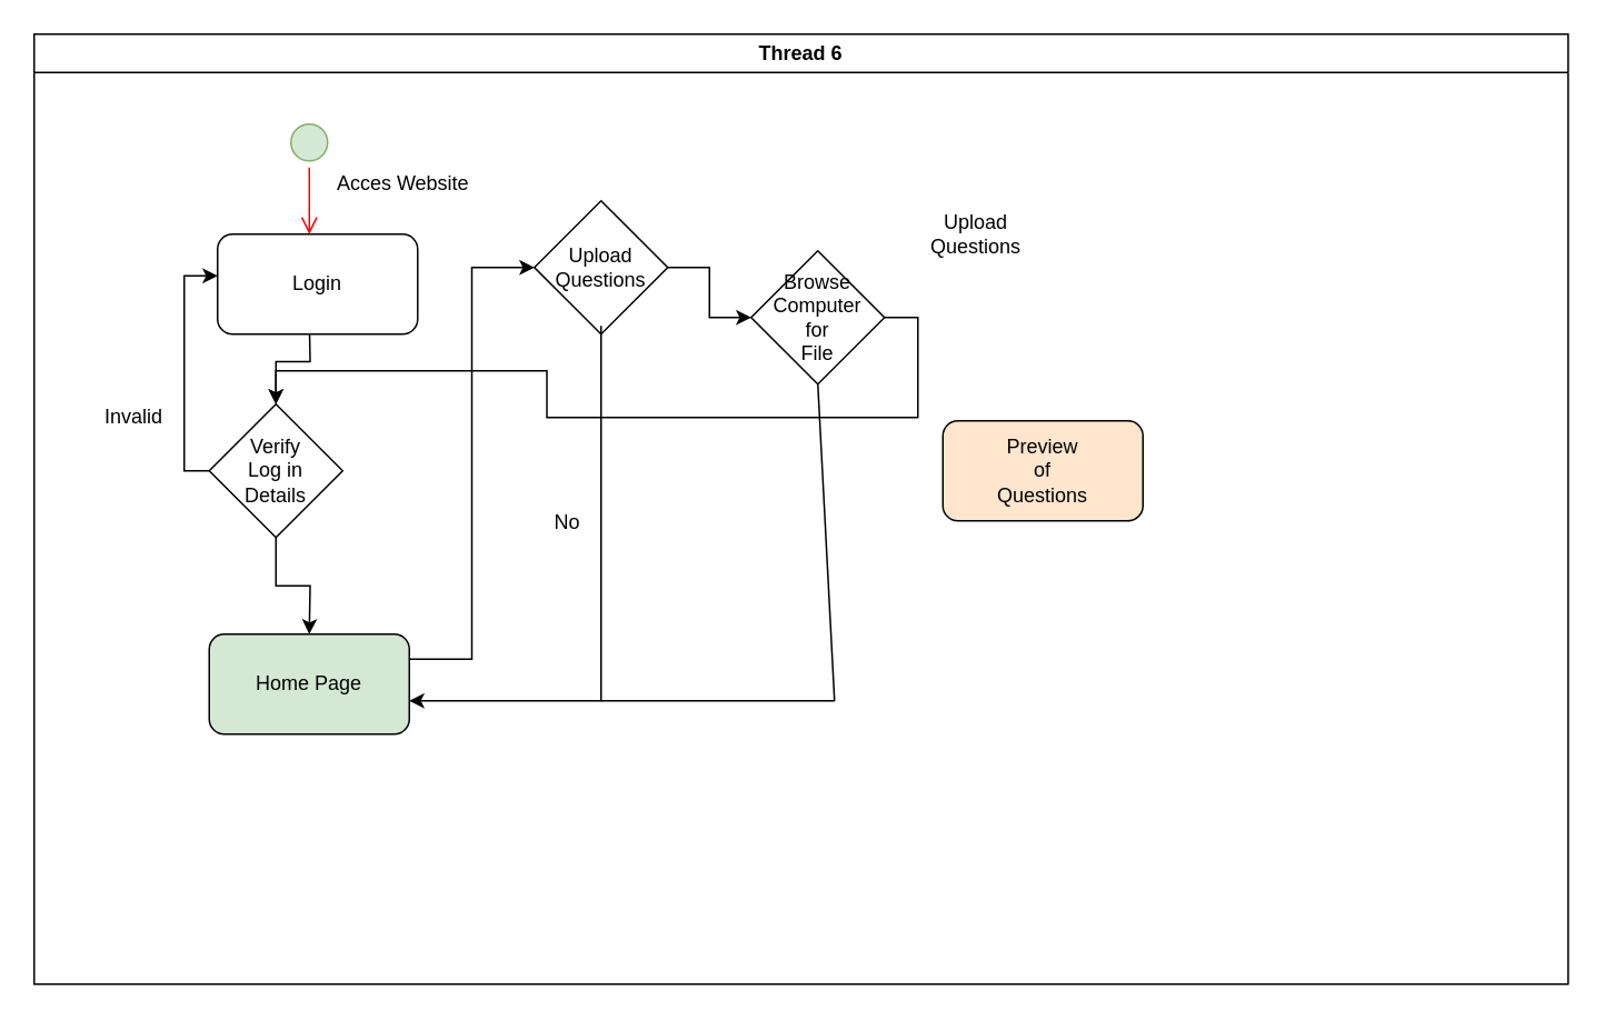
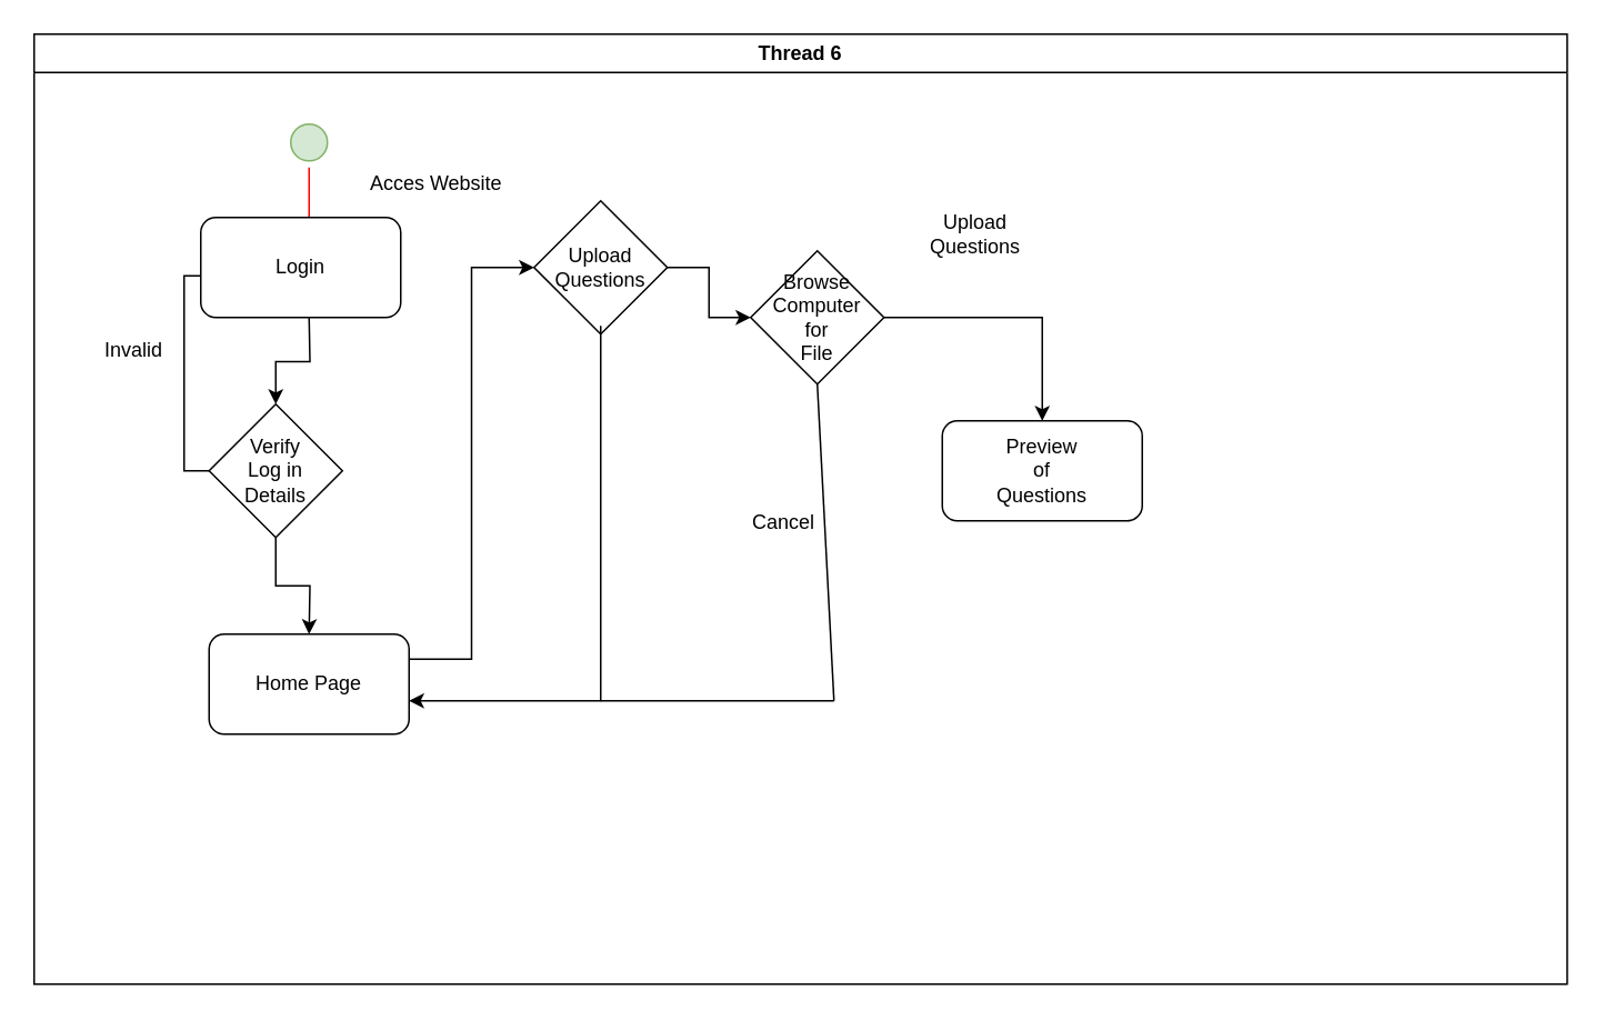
- <mxCell id="6" value="Acces Website" style="text;html=1;align=center;verticalAlign=middle;resizable=0;points=[];autosize=1;" parent="2" vertex="1"><mxGeometry x="175.5" y="80" width="90" height="20" as="geometry" /></mxCell>
+ <mxCell id="6" value="Acces Website" style="text;html=1;align=center;verticalAlign=middle;resizable=0;points=[];autosize=1;" parent="2" vertex="1"><mxGeometry x="195.5" y="80" width="90" height="20" as="geometry" /></mxCell>
- <mxCell id="11" value="Login" style="rounded=1;whiteSpace=wrap;html=1;" vertex="1" parent="2"><mxGeometry x="110" y="120" width="120" height="60" as="geometry" /></mxCell>
+ <mxCell id="11" value="Login" style="rounded=1;whiteSpace=wrap;html=1;" vertex="1" parent="2"><mxGeometry x="100" y="110" width="120" height="60" as="geometry" /></mxCell>
- <mxCell id="9" value="Invalid" style="text;html=1;strokeColor=none;fillColor=none;align=center;verticalAlign=middle;whiteSpace=wrap;rounded=0;" parent="2" vertex="1"><mxGeometry x="40" y="220" width="40" height="20" as="geometry" /></mxCell>
+ <mxCell id="9" value="Invalid" style="text;html=1;strokeColor=none;fillColor=none;align=center;verticalAlign=middle;whiteSpace=wrap;rounded=0;" parent="2" vertex="1"><mxGeometry x="40" y="180" width="40" height="20" as="geometry" /></mxCell>
- <mxCell id="15" style="edgeStyle=orthogonalEdgeStyle;rounded=0;orthogonalLoop=1;jettySize=auto;html=1;exitX=1;exitY=0.5;exitDx=0;exitDy=0;" edge="1" parent="2" source="16" target="8"><mxGeometry relative="1" as="geometry" /></mxCell>
+ <mxCell id="15" style="edgeStyle=orthogonalEdgeStyle;rounded=0;orthogonalLoop=1;jettySize=auto;html=1;exitX=1;exitY=0.5;exitDx=0;exitDy=0;" edge="1" parent="2" source="16" target="20"><mxGeometry relative="1" as="geometry" /></mxCell>
- <mxCell id="20" value="&lt;div&gt;Preview &lt;br&gt;&lt;/div&gt;&lt;div&gt;of&lt;/div&gt;&lt;div&gt;Questions&lt;br&gt;&lt;/div&gt;" style="rounded=1;whiteSpace=wrap;html=1;fillColor=#ffe6cc;" vertex="1" parent="2"><mxGeometry x="545" y="232" width="120" height="60" as="geometry" /></mxCell>
+ <mxCell id="20" value="&lt;div&gt;Preview &lt;br&gt;&lt;/div&gt;&lt;div&gt;of&lt;/div&gt;&lt;div&gt;Questions&lt;br&gt;&lt;/div&gt;" style="rounded=1;whiteSpace=wrap;html=1;" vertex="1" parent="2"><mxGeometry x="545" y="232" width="120" height="60" as="geometry" /></mxCell>
- <mxCell id="14" value="No" style="text;html=1;strokeColor=none;fillColor=none;align=center;verticalAlign=middle;whiteSpace=wrap;rounded=0;" vertex="1" parent="2"><mxGeometry x="300" y="283" width="40" height="20" as="geometry" /></mxCell>
+ <mxCell id="18" value="Cancel" style="text;html=1;strokeColor=none;fillColor=none;align=center;verticalAlign=middle;whiteSpace=wrap;rounded=0;" vertex="1" parent="2"><mxGeometry x="430" y="283" width="40" height="20" as="geometry" /></mxCell>
- <mxCell id="10" value="Home Page" style="rounded=1;whiteSpace=wrap;html=1;fillColor=#d5e8d4;" vertex="1" parent="2"><mxGeometry x="105" y="360" width="120" height="60" as="geometry" /></mxCell>
+ <mxCell id="10" value="Home Page" style="rounded=1;whiteSpace=wrap;html=1;" vertex="1" parent="2"><mxGeometry x="105" y="360" width="120" height="60" as="geometry" /></mxCell>
